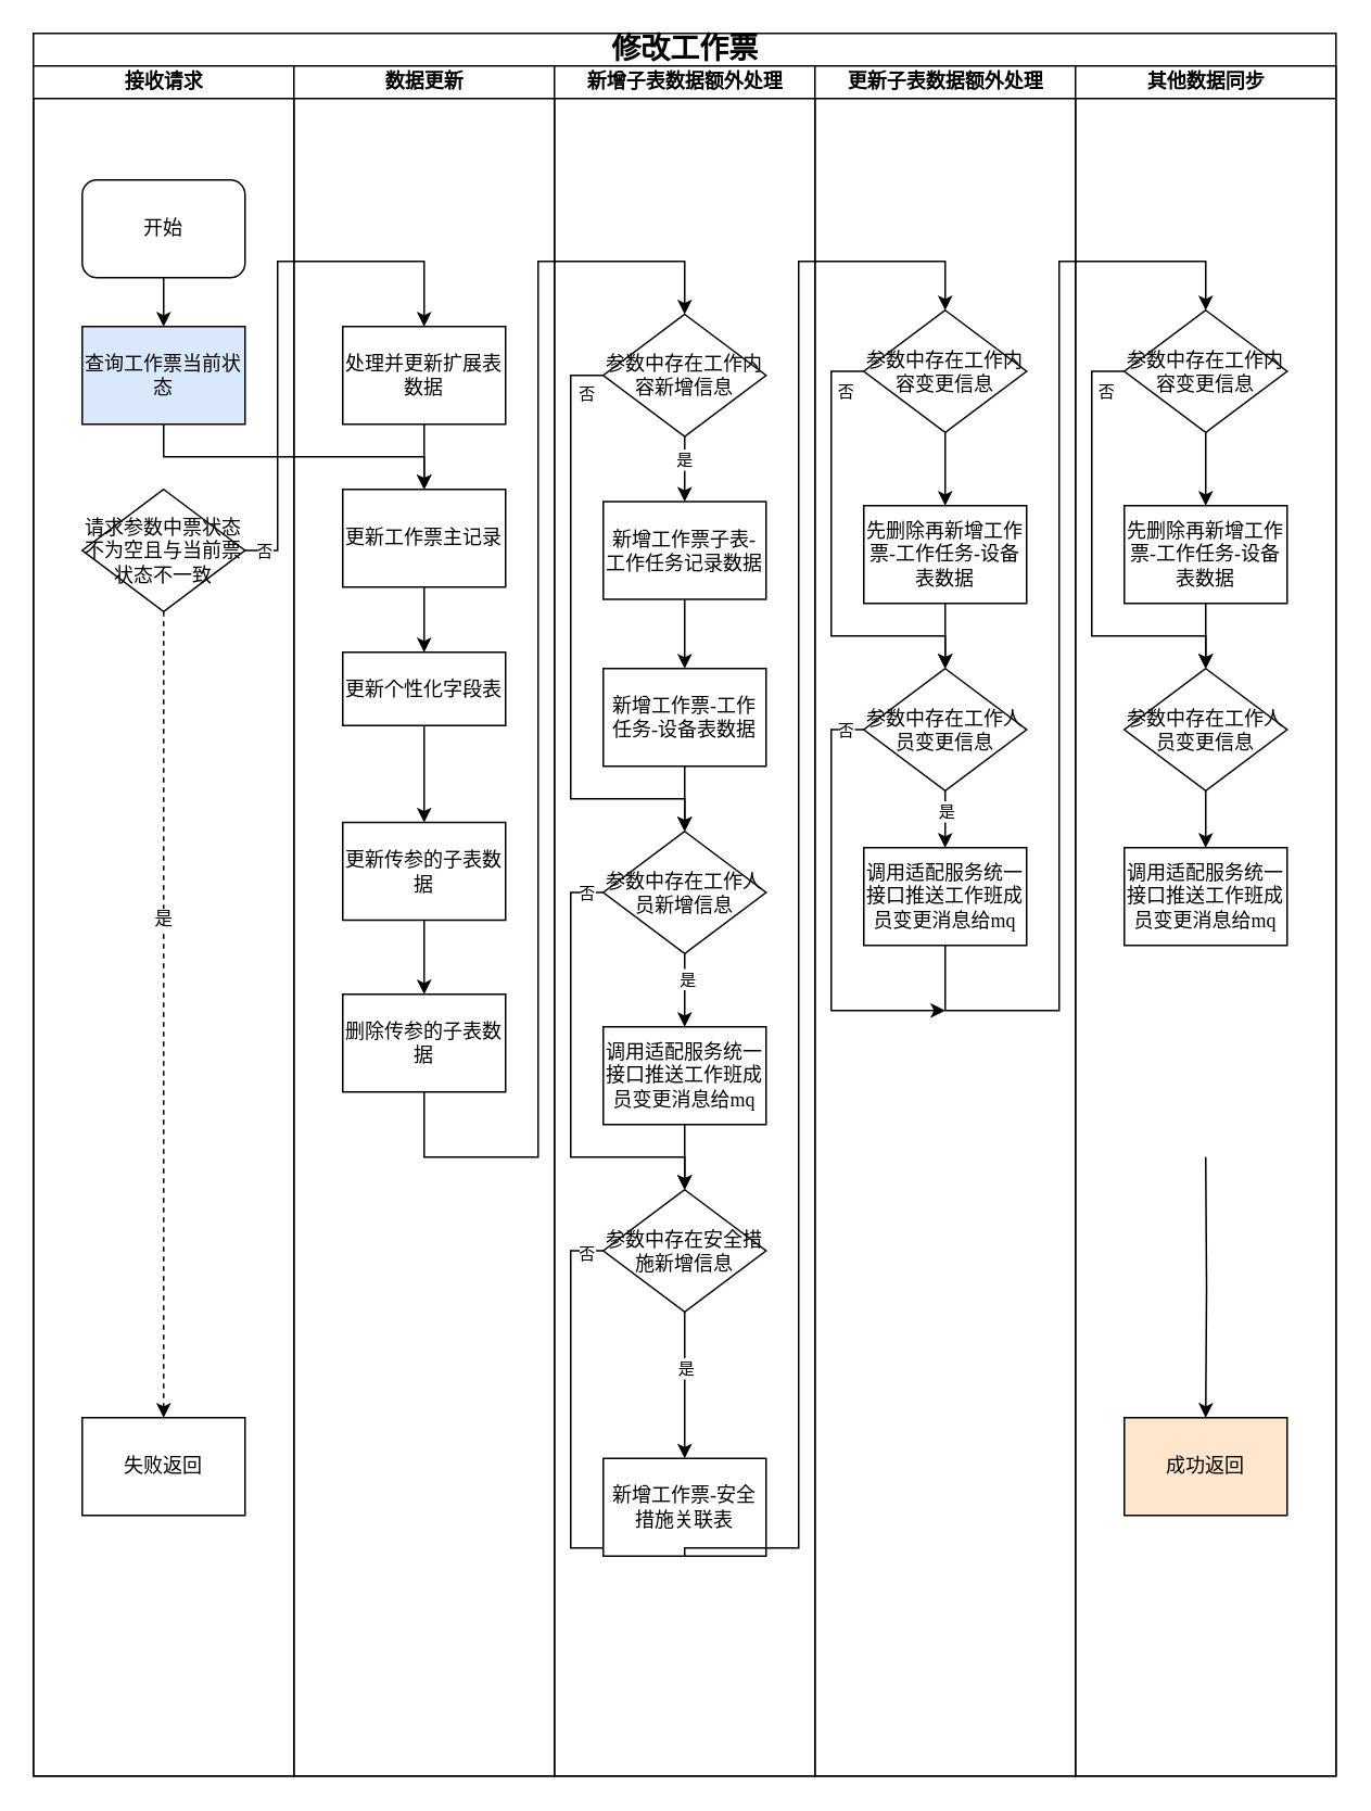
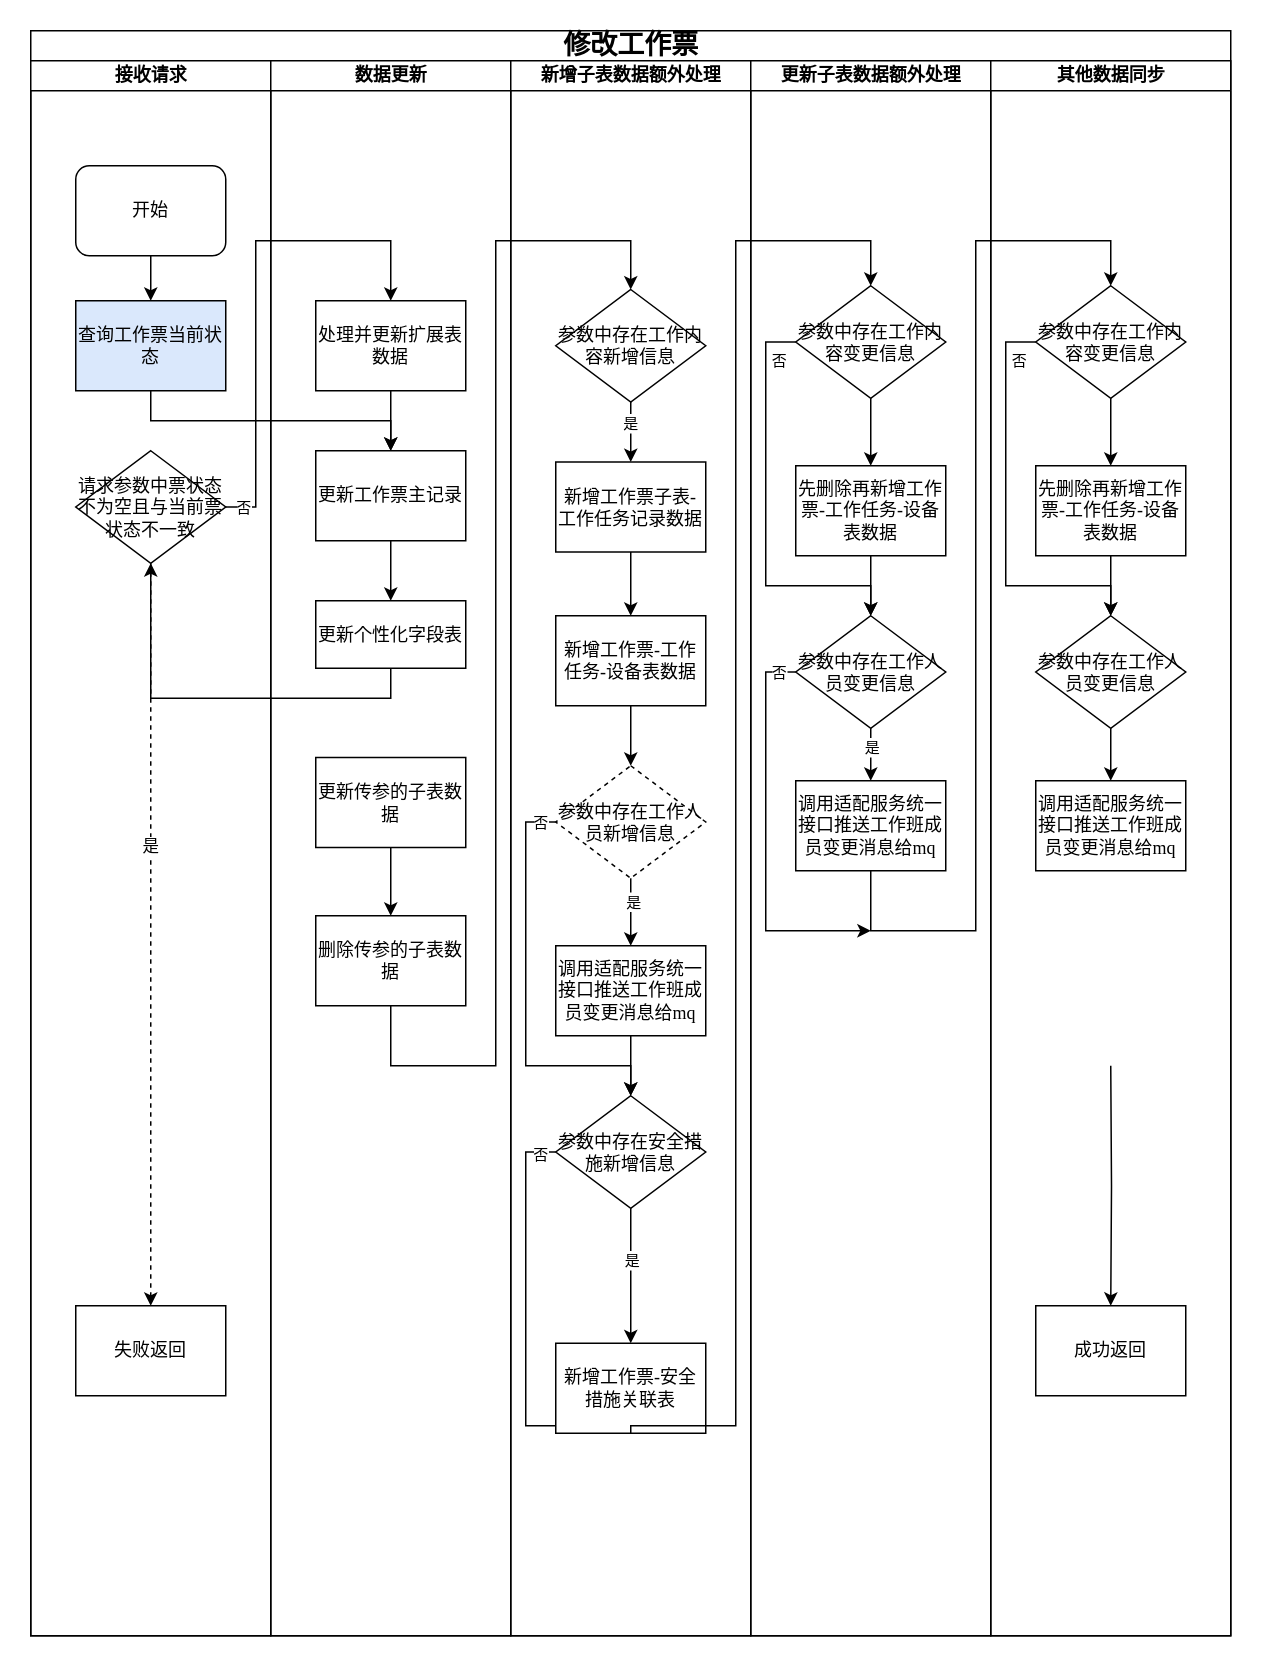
- <mxCell id="25" style="edgeStyle=orthogonalEdgeStyle;rounded=0;orthogonalLoop=1;jettySize=auto;html=1;exitX=0;exitY=0.5;exitDx=0;exitDy=0;entryX=0.5;entryY=0;entryDx=0;entryDy=0;" edge="1" parent="22" source="27" target="36"><mxGeometry relative="1" as="geometry"><Array as="points"><mxPoint x="10" y="190" /><mxPoint x="10" y="450" /><mxPoint x="80" y="450" /></Array></mxGeometry></mxCell>
- <mxCell id="26" value="&lt;font style=&quot;font-size: 10px;&quot;&gt;否&lt;/font&gt;" style="edgeLabel;html=1;align=center;verticalAlign=middle;resizable=0;points=[];" vertex="1" connectable="0" parent="25"><mxGeometry x="-0.942" relative="1" as="geometry"><mxPoint y="10" as="offset" /></mxGeometry></mxCell>
- <mxCell id="17" style="edgeStyle=orthogonalEdgeStyle;rounded=0;orthogonalLoop=1;jettySize=auto;html=1;exitX=0.5;exitY=1;exitDx=0;exitDy=0;" edge="1" parent="12" source="18" target="20"><mxGeometry relative="1" as="geometry" /></mxCell>
+ <mxCell id="17" style="edgeStyle=orthogonalEdgeStyle;rounded=0;orthogonalLoop=1;jettySize=auto;html=1;exitX=0.5;exitY=1;exitDx=0;exitDy=0;" edge="1" parent="12" source="18" target="11"><mxGeometry relative="1" as="geometry" /></mxCell>
- <mxCell id="36" value="&lt;span style=&quot;font-size: 12px;&quot;&gt;参数中存在工作人员新增信息&lt;/span&gt;" style="rhombus;whiteSpace=wrap;html=1;rounded=0;shadow=0;labelBackgroundColor=none;strokeWidth=1;fontFamily=Verdana;fontSize=8;align=center;" vertex="1" parent="22"><mxGeometry x="30" y="470" width="100" height="75" as="geometry" /></mxCell>
+ <mxCell id="36" value="&lt;span style=&quot;font-size: 12px;&quot;&gt;参数中存在工作人员新增信息&lt;/span&gt;" style="rhombus;whiteSpace=wrap;html=1;rounded=0;shadow=0;labelBackgroundColor=none;strokeWidth=1;fontFamily=Verdana;fontSize=8;align=center;dashed=1;" vertex="1" parent="22"><mxGeometry x="30" y="470" width="100" height="75" as="geometry" /></mxCell>
- <mxCell id="64" value="&lt;span style=&quot;font-size: 12px;&quot;&gt;成功返回&lt;/span&gt;" style="whiteSpace=wrap;html=1;fontSize=8;fontFamily=Verdana;rounded=0;shadow=0;labelBackgroundColor=none;strokeWidth=1;fillColor=#ffe6cc;" vertex="1" parent="62"><mxGeometry x="30" y="830" width="100" height="60" as="geometry" /></mxCell>
+ <mxCell id="64" value="&lt;span style=&quot;font-size: 12px;&quot;&gt;成功返回&lt;/span&gt;" style="whiteSpace=wrap;html=1;fontSize=8;fontFamily=Verdana;rounded=0;shadow=0;labelBackgroundColor=none;strokeWidth=1;" vertex="1" parent="62"><mxGeometry x="30" y="830" width="100" height="60" as="geometry" /></mxCell>
